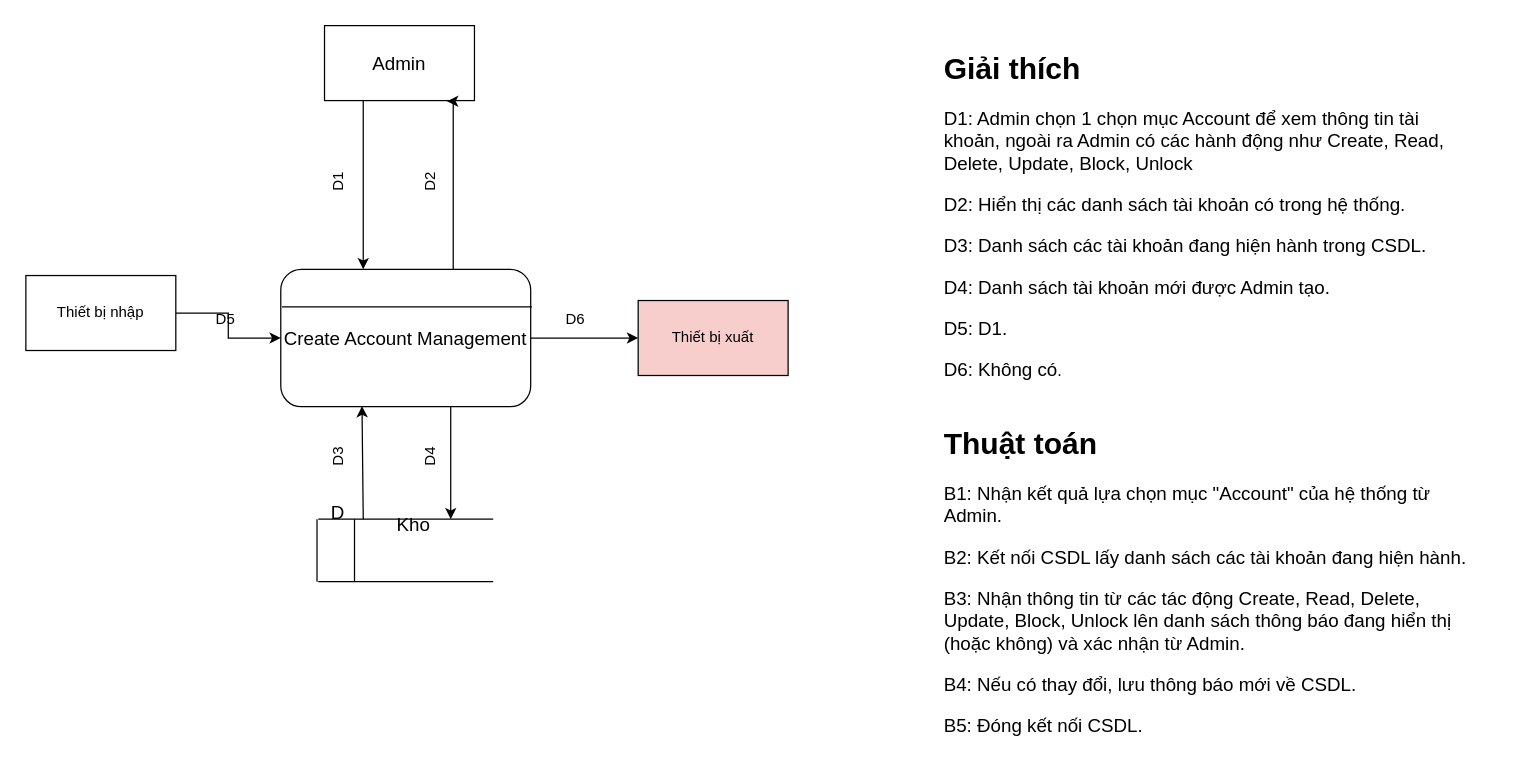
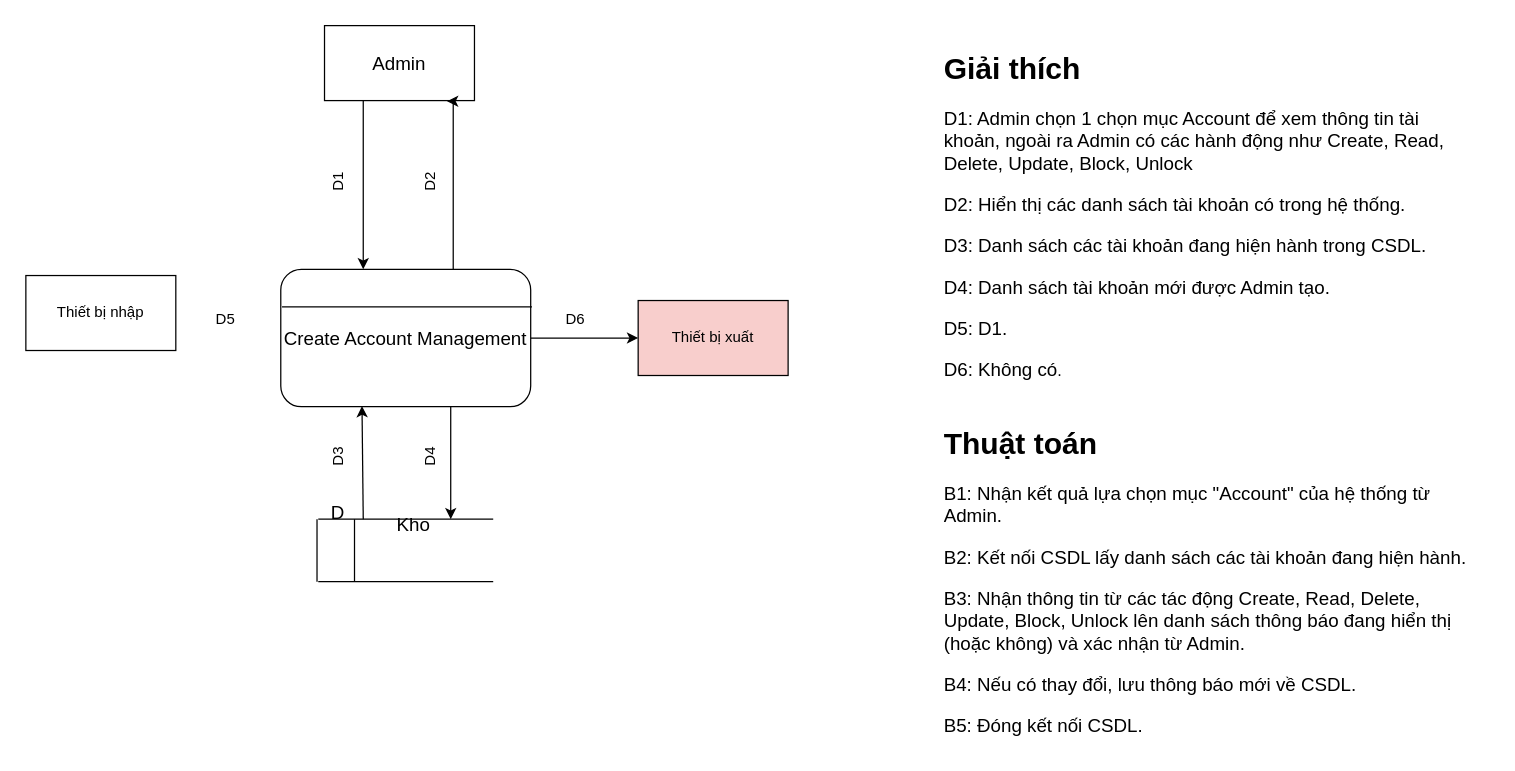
- <mxCell id="9" style="edgeStyle=orthogonalEdgeStyle;rounded=0;orthogonalLoop=1;jettySize=auto;html=1;" edge="1" parent="1" source="10" target="7"><mxGeometry relative="1" as="geometry" /></mxCell>
